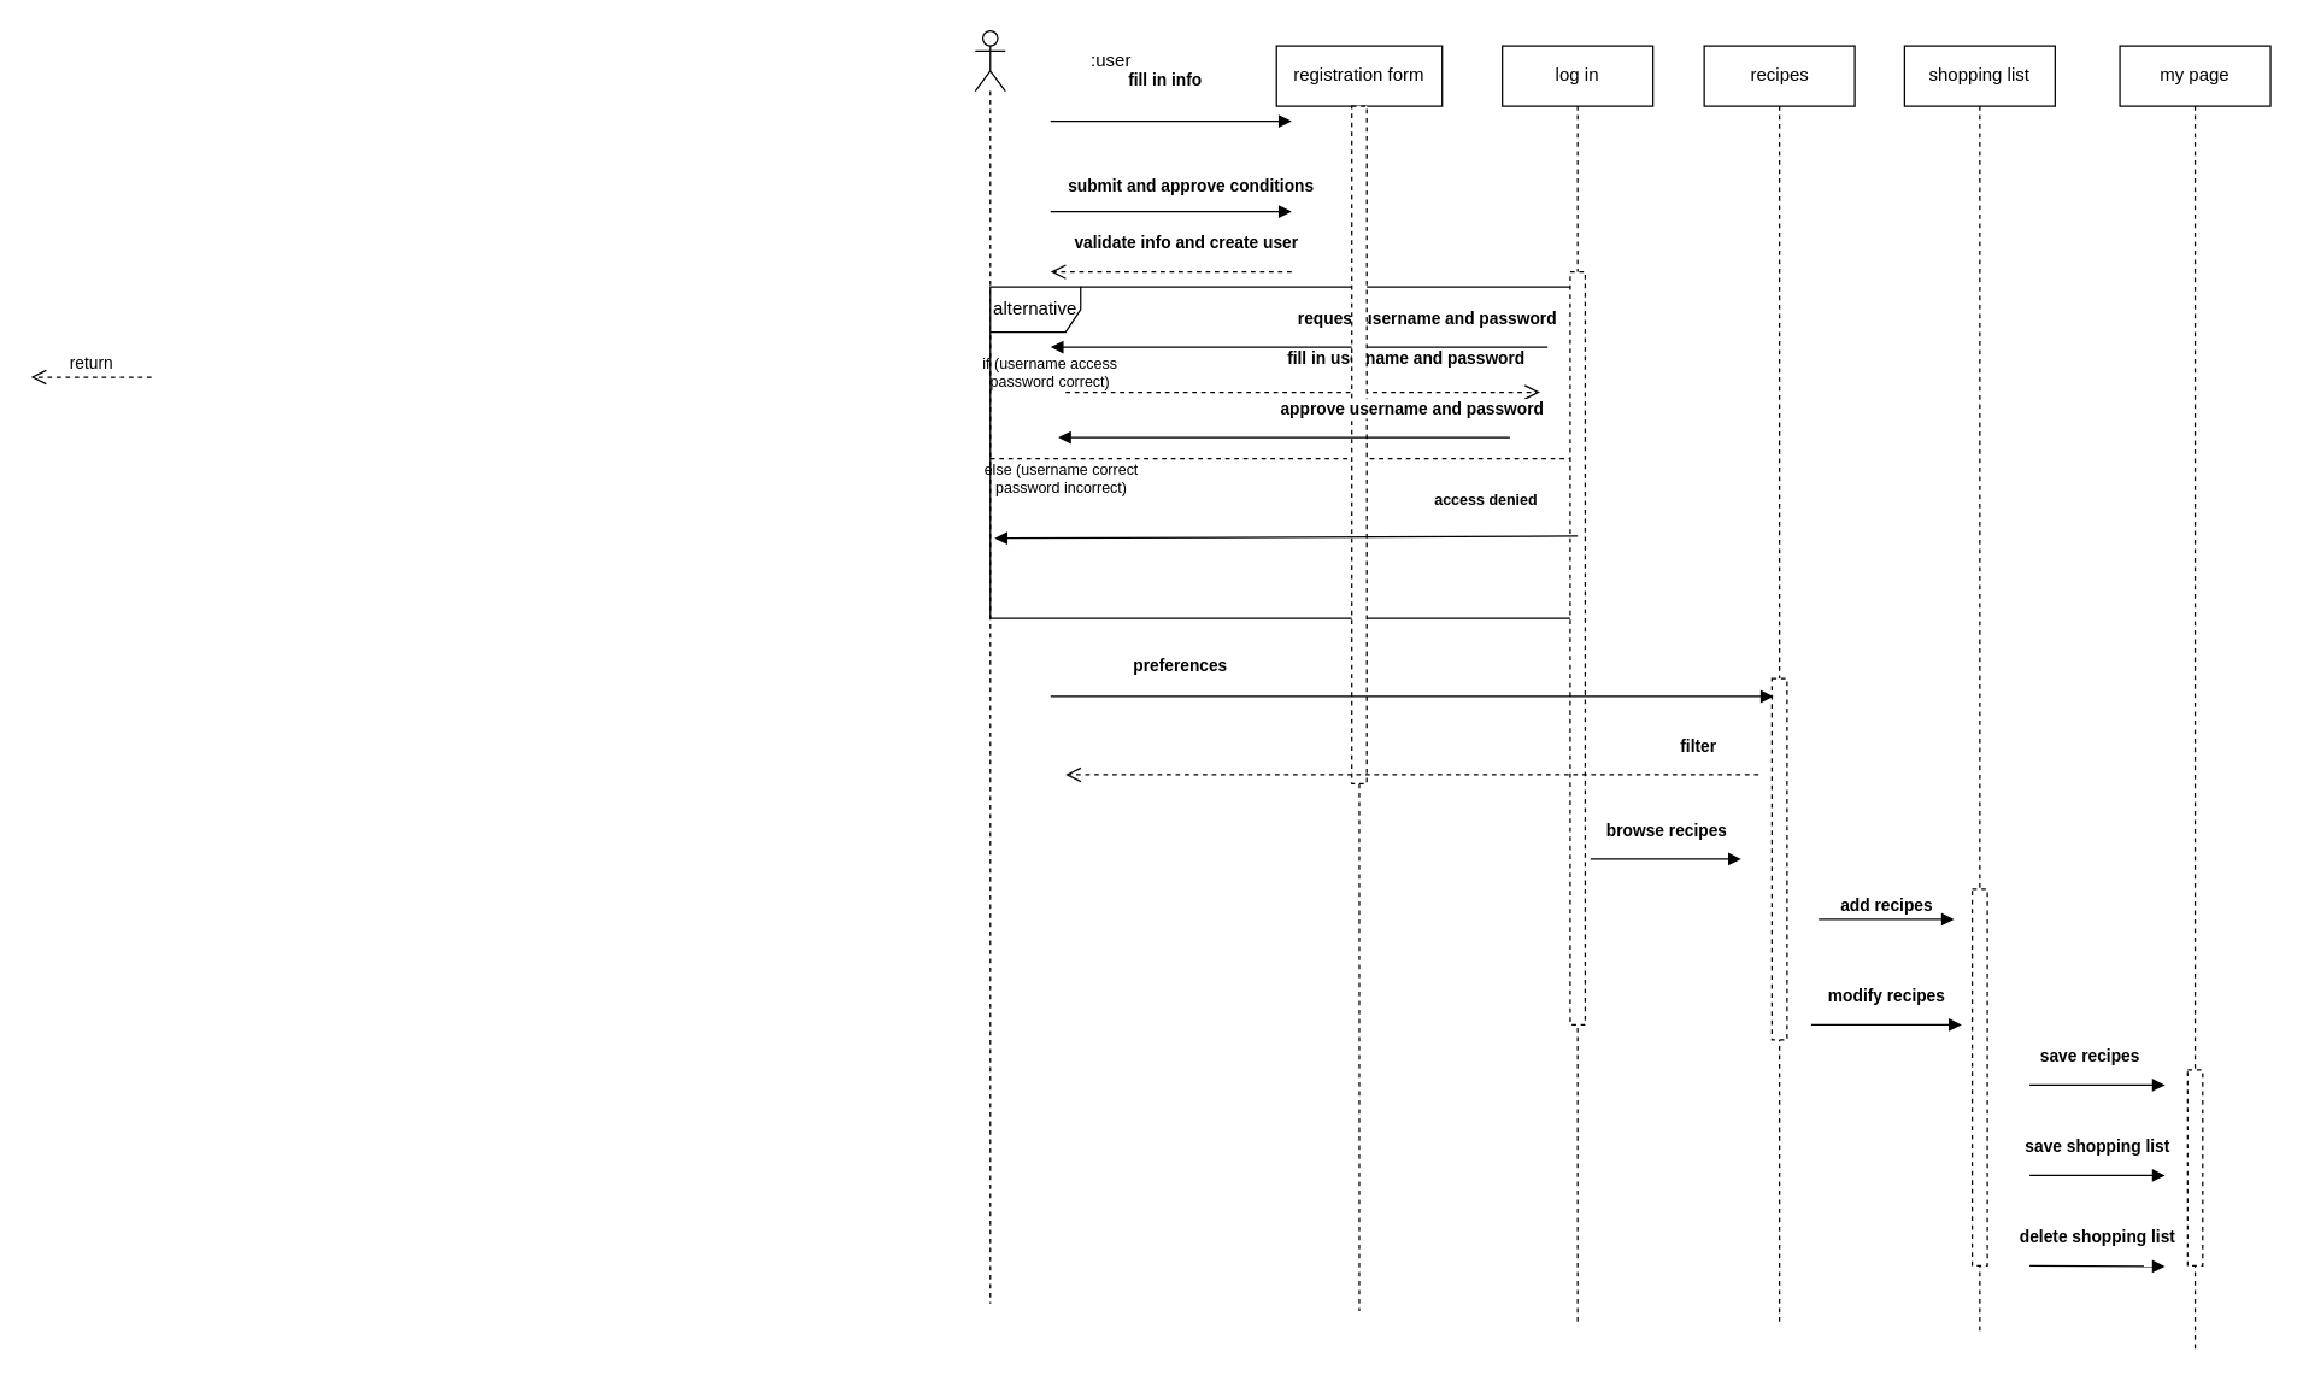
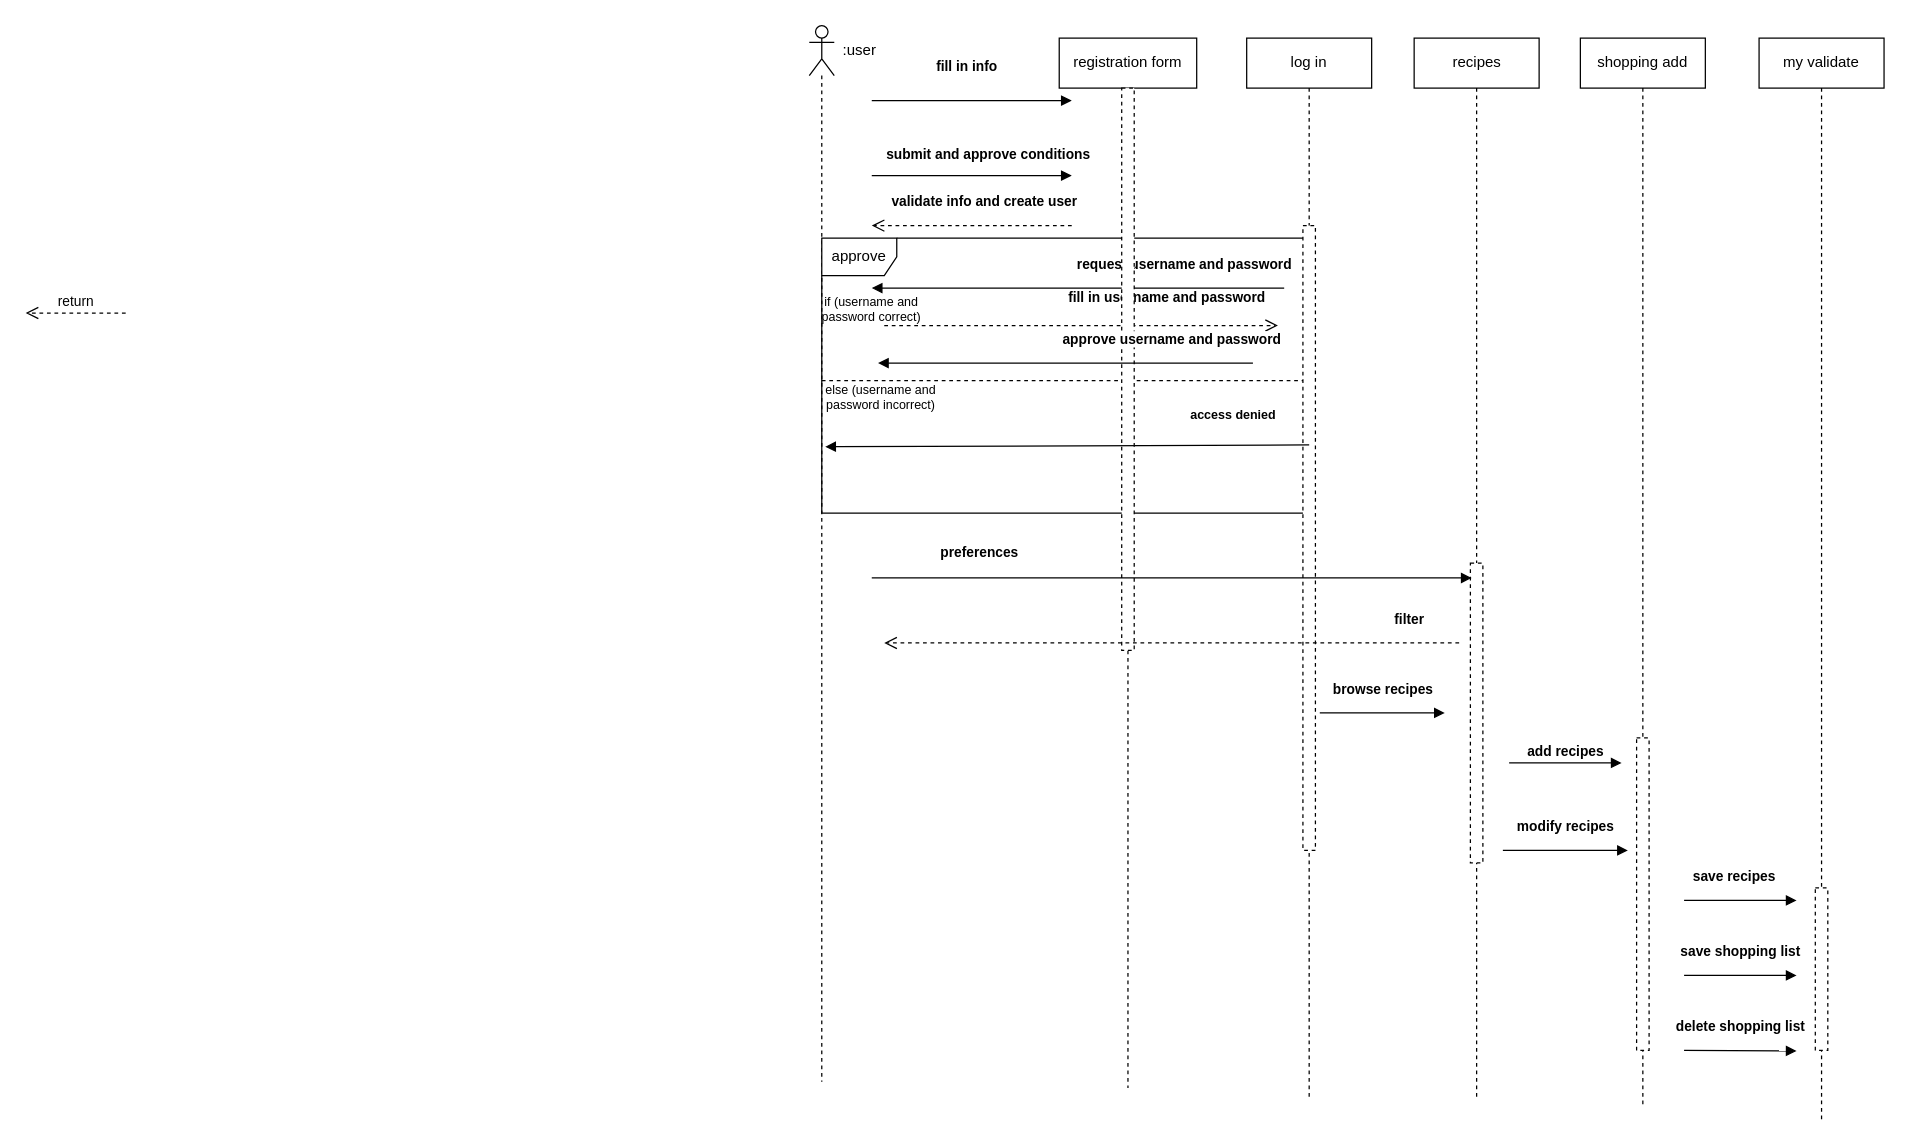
- <mxCell id="11" value=":user" style="text;html=1;resizable=0;autosize=1;align=center;verticalAlign=middle;points=[];fillColor=none;strokeColor=none;rounded=0;" vertex="1" parent="1"><mxGeometry x="717" y="30" width="40" height="20" as="geometry" /></mxCell>
+ <mxCell id="11" value=":user" style="text;html=1;resizable=0;autosize=1;align=center;verticalAlign=middle;points=[];fillColor=none;strokeColor=none;rounded=0;" vertex="1" parent="1"><mxGeometry x="667" y="30" width="40" height="20" as="geometry" /></mxCell>
- <mxCell id="14" value="shopping list" style="shape=umlLifeline;perimeter=lifelinePerimeter;whiteSpace=wrap;html=1;container=1;collapsible=0;recursiveResize=0;outlineConnect=0;" vertex="1" parent="1"><mxGeometry x="1264" y="30" width="100" height="855" as="geometry" /></mxCell>
+ <mxCell id="14" value="shopping add" style="shape=umlLifeline;perimeter=lifelinePerimeter;whiteSpace=wrap;html=1;container=1;collapsible=0;recursiveResize=0;outlineConnect=0;" vertex="1" parent="1"><mxGeometry x="1264" y="30" width="100" height="855" as="geometry" /></mxCell>
- <mxCell id="16" value="my page" style="shape=umlLifeline;perimeter=lifelinePerimeter;whiteSpace=wrap;html=1;container=1;collapsible=0;recursiveResize=0;outlineConnect=0;" vertex="1" parent="1"><mxGeometry x="1407" y="30" width="100" height="865" as="geometry" /></mxCell>
+ <mxCell id="16" value="my validate" style="shape=umlLifeline;perimeter=lifelinePerimeter;whiteSpace=wrap;html=1;container=1;collapsible=0;recursiveResize=0;outlineConnect=0;" vertex="1" parent="1"><mxGeometry x="1407" y="30" width="100" height="865" as="geometry" /></mxCell>
- <mxCell id="5" value="alternative" style="shape=umlFrame;whiteSpace=wrap;html=1;" vertex="1" parent="4"><mxGeometry x="-190" y="160" width="390" height="220" as="geometry" /></mxCell>
+ <mxCell id="5" value="approve" style="shape=umlFrame;whiteSpace=wrap;html=1;" vertex="1" parent="4"><mxGeometry x="-190" y="160" width="390" height="220" as="geometry" /></mxCell>
- <mxCell id="33" value="if (username access&#10;password correct)&#10;" style="text;align=center;fontStyle=0;verticalAlign=middle;spacingLeft=3;spacingRight=3;strokeColor=none;rotatable=0;points=[[0,0.5],[1,0.5]];portConstraint=eastwest;fontSize=10;" vertex="1" parent="1"><mxGeometry x="612" y="220" width="170" height="66" as="geometry" /></mxCell>
+ <mxCell id="33" value="if (username and&#10;password correct)&#10;" style="text;align=center;fontStyle=0;verticalAlign=middle;spacingLeft=3;spacingRight=3;strokeColor=none;rotatable=0;points=[[0,0.5],[1,0.5]];portConstraint=eastwest;fontSize=10;" vertex="1" parent="1"><mxGeometry x="612" y="220" width="170" height="66" as="geometry" /></mxCell>
- <mxCell id="30" value="else (username correct&#10;password incorrect)&#10;" style="text;align=center;fontStyle=0;verticalAlign=middle;spacingLeft=3;spacingRight=3;strokeColor=none;rotatable=0;points=[[0,0.5],[1,0.5]];portConstraint=eastwest;fontSize=10;" vertex="1" parent="1"><mxGeometry x="622" y="290" width="165" height="66" as="geometry" /></mxCell>
+ <mxCell id="30" value="else (username and&#10;password incorrect)&#10;" style="text;align=center;fontStyle=0;verticalAlign=middle;spacingLeft=3;spacingRight=3;strokeColor=none;rotatable=0;points=[[0,0.5],[1,0.5]];portConstraint=eastwest;fontSize=10;" vertex="1" parent="1"><mxGeometry x="622" y="290" width="165" height="66" as="geometry" /></mxCell>
